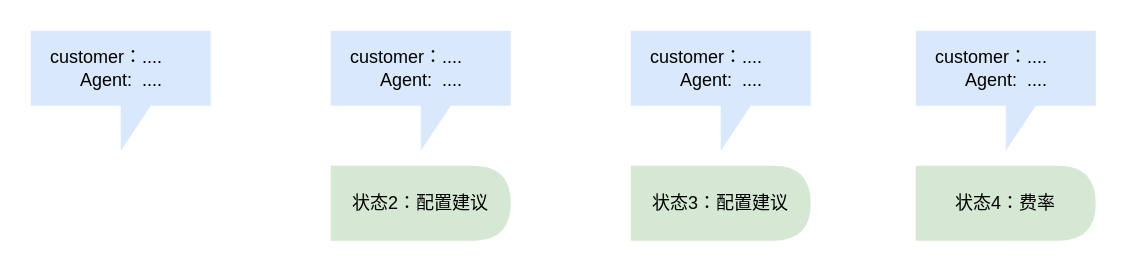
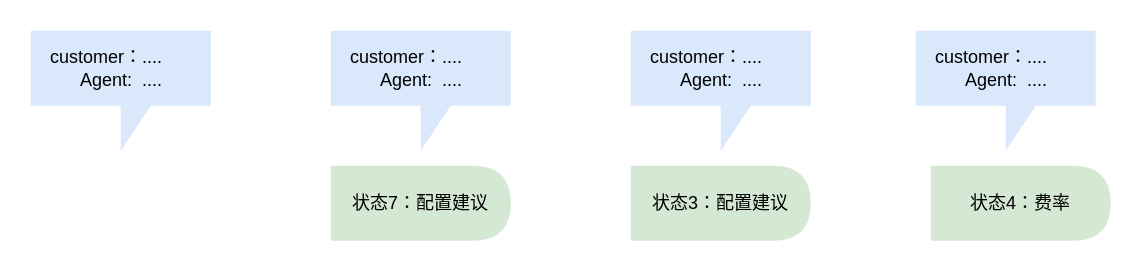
- <mxCell id="4" value="状态2：配置建议" style="shape=delay;whiteSpace=wrap;html=1;fillColor=#d5e8d4;strokeColor=none;" vertex="1" parent="1"><mxGeometry x="220" y="110" width="120" height="50" as="geometry" /></mxCell>
+ <mxCell id="4" value="状态7：配置建议" style="shape=delay;whiteSpace=wrap;html=1;fillColor=#d5e8d4;strokeColor=none;" vertex="1" parent="1"><mxGeometry x="220" y="110" width="120" height="50" as="geometry" /></mxCell>
- <mxCell id="8" value="状态4：费率" style="shape=delay;whiteSpace=wrap;html=1;fillColor=#d5e8d4;strokeColor=none;" vertex="1" parent="1"><mxGeometry x="610" y="110" width="120" height="50" as="geometry" /></mxCell>
+ <mxCell id="8" value="状态4：费率" style="shape=delay;whiteSpace=wrap;html=1;fillColor=#d5e8d4;strokeColor=none;" vertex="1" parent="1"><mxGeometry x="620" y="110" width="120" height="50" as="geometry" /></mxCell>
